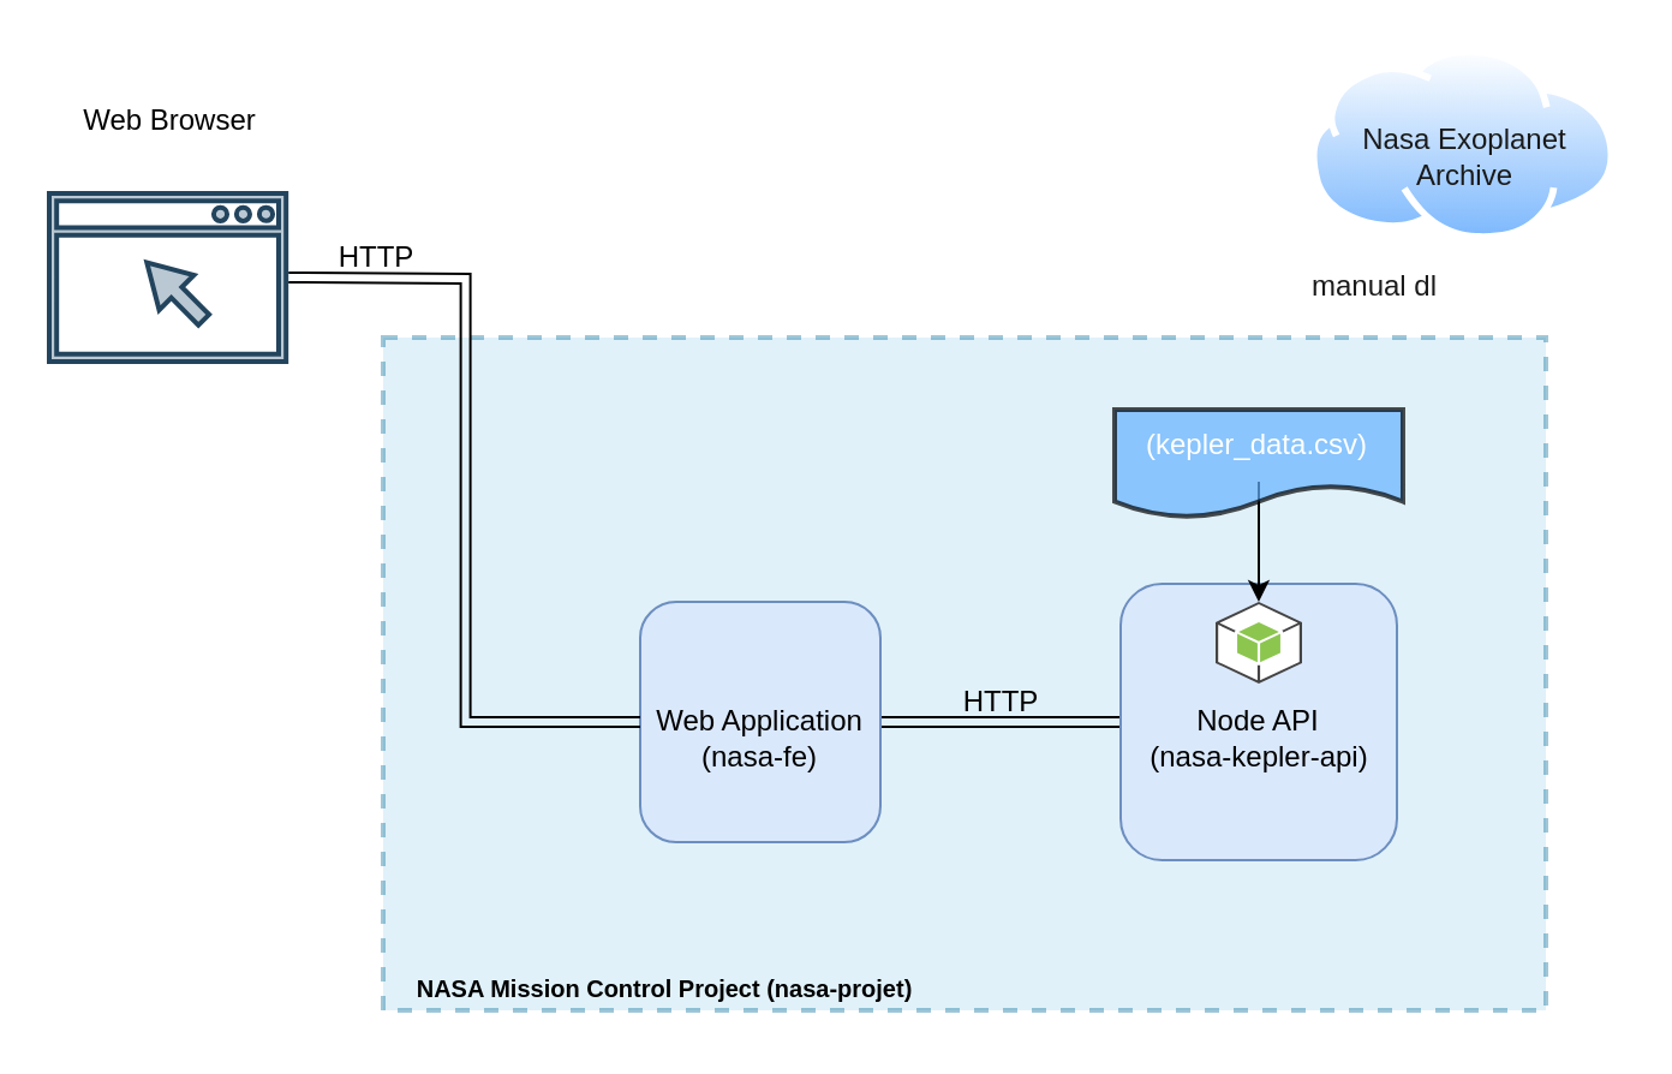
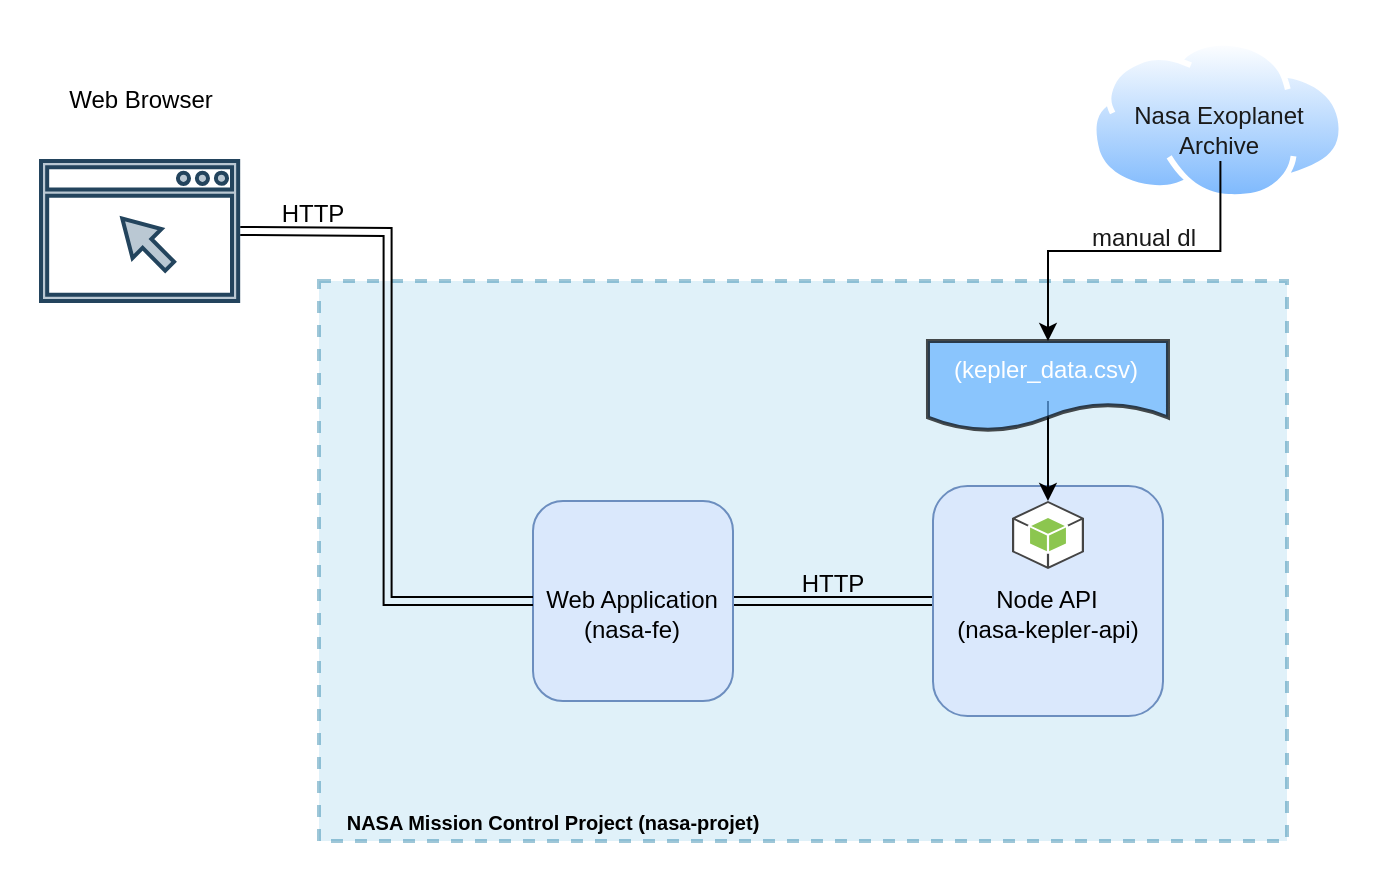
+ <mxCell id="22" style="edgeStyle=orthogonalEdgeStyle;rounded=0;orthogonalLoop=1;jettySize=auto;html=1;fontColor=#1A1A1A;" edge="1" parent="1" source="20" target="17"><mxGeometry relative="1" as="geometry" /></mxCell>
